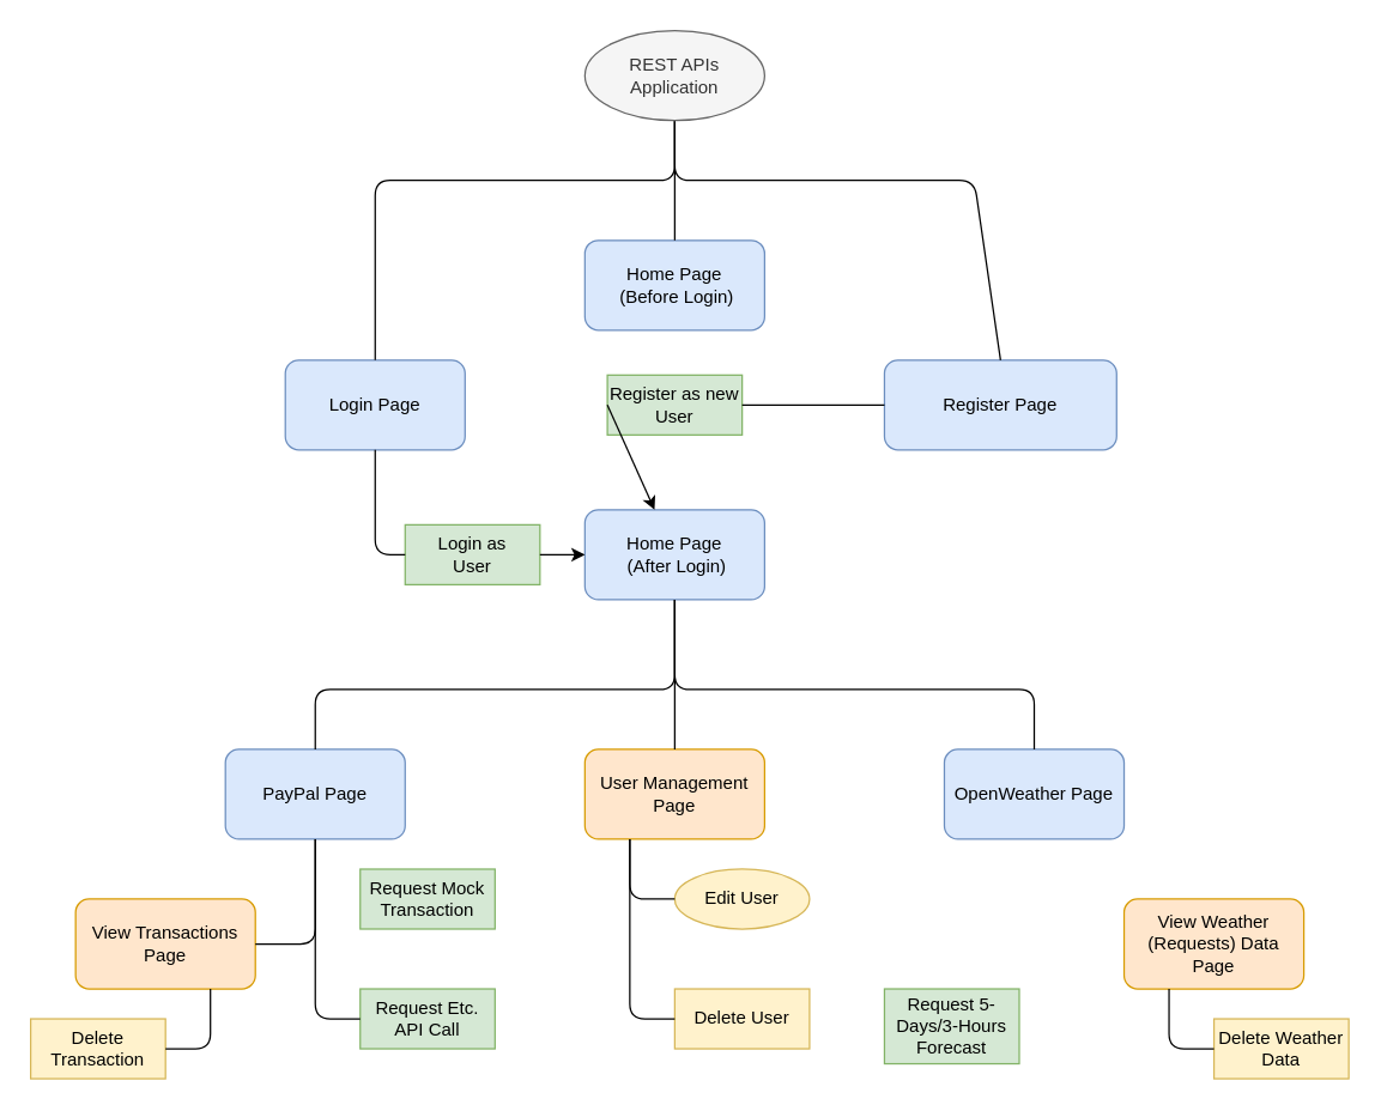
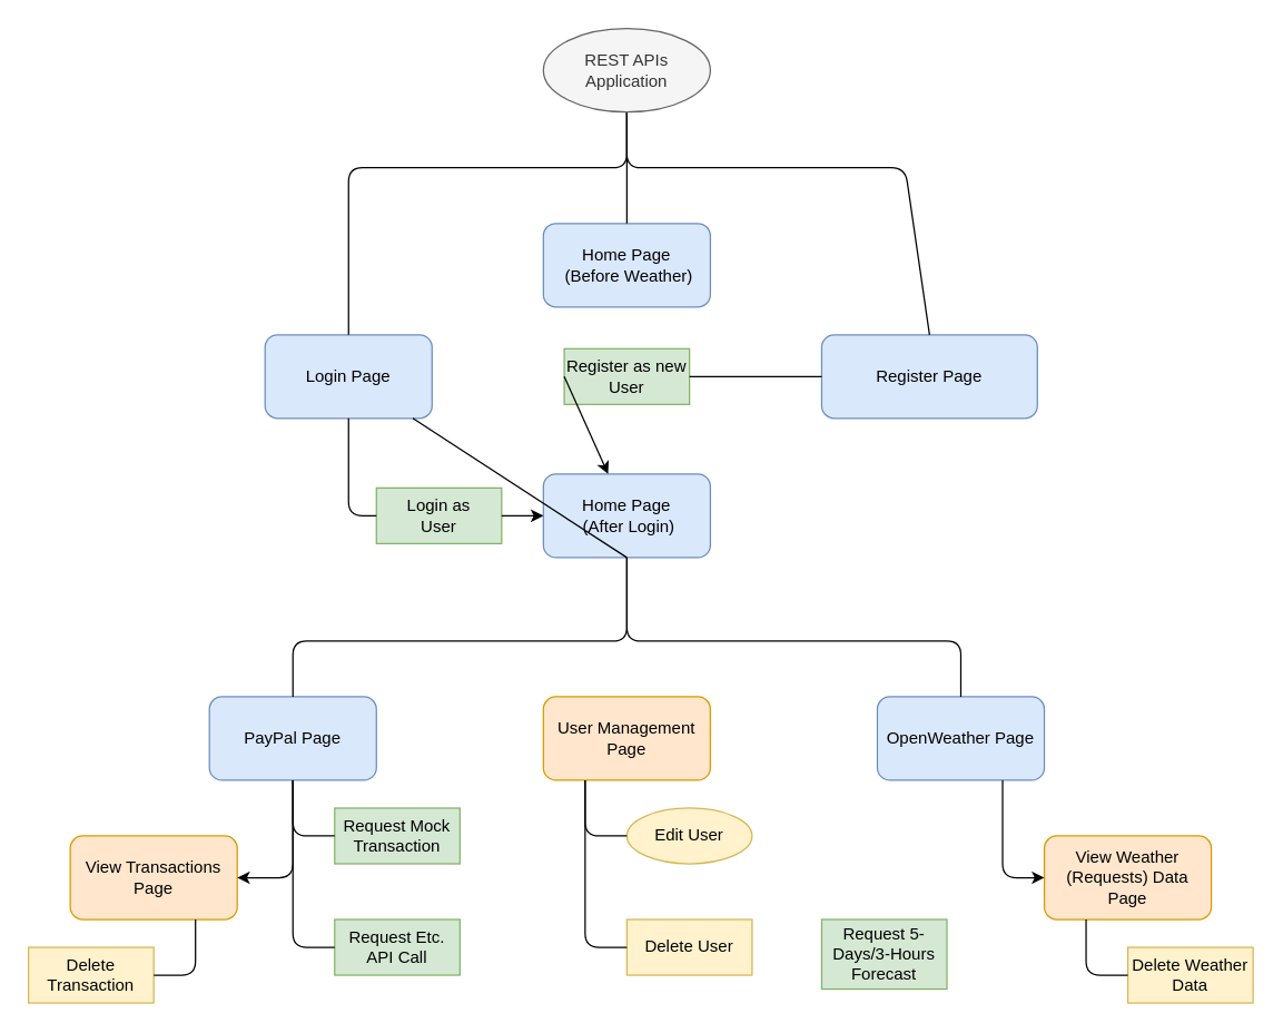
- <mxCell id="2" value="&lt;div&gt;Home Page&lt;/div&gt;&amp;nbsp;(Before Login)" style="rounded=1;whiteSpace=wrap;html=1;fillColor=#dae8fc;strokeColor=#6c8ebf;" vertex="1" parent="1"><mxGeometry x="390" y="160" width="120" height="60" as="geometry" /></mxCell>
+ <mxCell id="2" value="&lt;div&gt;Home Page&lt;/div&gt;&amp;nbsp;(Before Weather)" style="rounded=1;whiteSpace=wrap;html=1;fillColor=#dae8fc;strokeColor=#6c8ebf;" vertex="1" parent="1"><mxGeometry x="390" y="160" width="120" height="60" as="geometry" /></mxCell>
- <mxCell id="19" value="" style="endArrow=none;html=1;exitX=0.5;exitY=1;exitDx=0;exitDy=0;entryX=0.5;entryY=0;entryDx=0;entryDy=0;" edge="1" parent="1" source="11" target="7"><mxGeometry width="50" height="50" relative="1" as="geometry"><mxPoint x="640" y="470" as="sourcePoint" /><mxPoint x="690" y="420" as="targetPoint" /></mxGeometry></mxCell>
+ <mxCell id="19" value="" style="endArrow=none;html=1;exitX=0.5;exitY=1;exitDx=0;exitDy=0;" edge="1" parent="1" source="11" target="3"><mxGeometry width="50" height="50" relative="1" as="geometry"><mxPoint x="640" y="470" as="sourcePoint" /><mxPoint x="690" y="420" as="targetPoint" /></mxGeometry></mxCell>
+ <mxCell id="28" value="" style="endArrow=none;html=1;exitX=0.5;exitY=1;exitDx=0;exitDy=0;entryX=0;entryY=0.5;entryDx=0;entryDy=0;" edge="1" parent="1" source="6" target="26"><mxGeometry width="50" height="50" relative="1" as="geometry"><mxPoint x="90" y="620" as="sourcePoint" /><mxPoint x="140" y="570" as="targetPoint" /><Array as="points"><mxPoint x="210" y="600" /></Array></mxGeometry></mxCell>
+ <mxCell id="36" value="" style="endArrow=classic;html=1;exitX=0.75;exitY=1;exitDx=0;exitDy=0;entryX=0;entryY=0.5;entryDx=0;entryDy=0;" edge="1" parent="1" source="5" target="35"><mxGeometry width="50" height="50" relative="1" as="geometry"><mxPoint x="740" y="790" as="sourcePoint" /><mxPoint x="750" y="700" as="targetPoint" /><Array as="points"><mxPoint x="720" y="630" /></Array></mxGeometry></mxCell>
- <mxCell id="31" value="" style="endArrow=none;html=1;exitX=0.5;exitY=1;exitDx=0;exitDy=0;entryX=1;entryY=0.5;entryDx=0;entryDy=0;" edge="1" parent="1" source="6" target="30"><mxGeometry width="50" height="50" relative="1" as="geometry"><mxPoint x="130" y="760" as="sourcePoint" /><mxPoint x="180" y="710" as="targetPoint" /><Array as="points"><mxPoint x="210" y="630" /></Array></mxGeometry></mxCell>
+ <mxCell id="31" value="" style="endArrow=classic;html=1;exitX=0.5;exitY=1;exitDx=0;exitDy=0;entryX=1;entryY=0.5;entryDx=0;entryDy=0;" edge="1" parent="1" source="6" target="30"><mxGeometry width="50" height="50" relative="1" as="geometry"><mxPoint x="130" y="760" as="sourcePoint" /><mxPoint x="180" y="710" as="targetPoint" /><Array as="points"><mxPoint x="210" y="630" /></Array></mxGeometry></mxCell>
